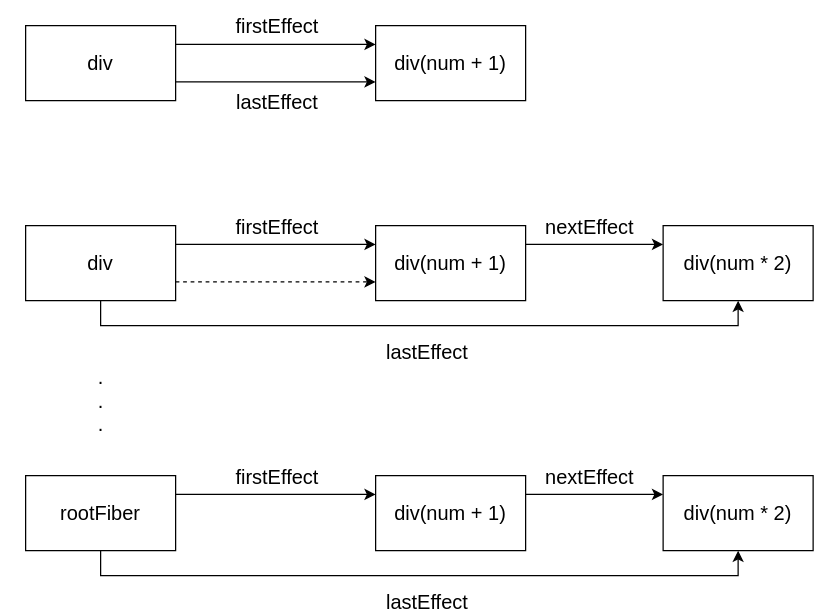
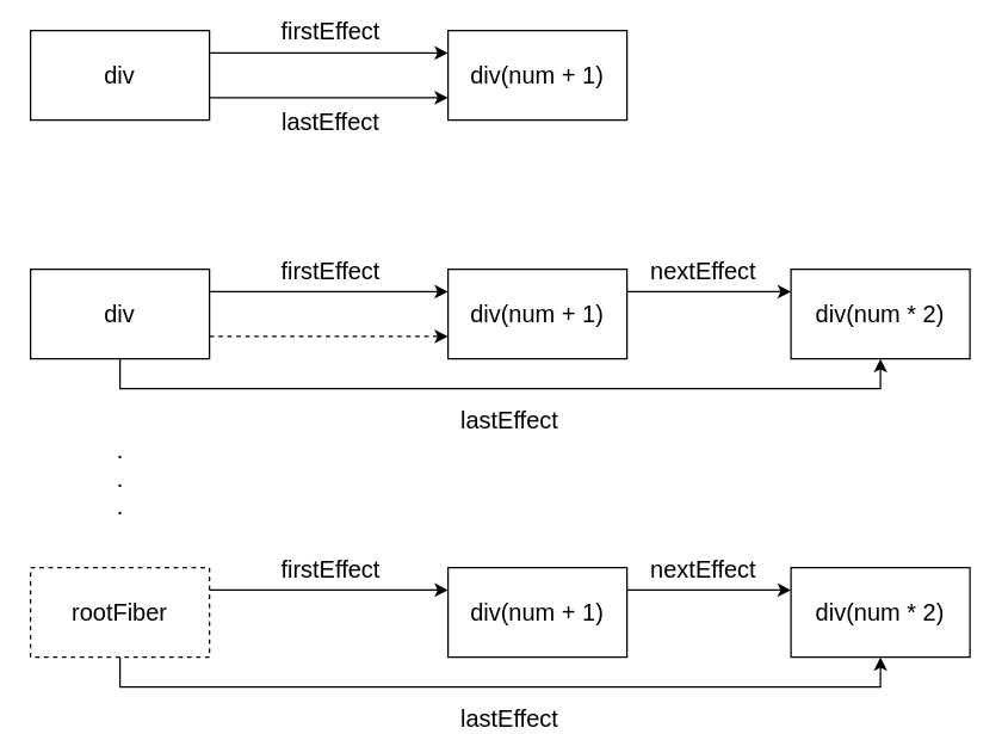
- <mxCell id="23" value="rootFiber" style="rounded=0;whiteSpace=wrap;html=1;fontSize=16;" vertex="1" parent="1"><mxGeometry x="20" y="380" width="120" height="60" as="geometry" /></mxCell>
+ <mxCell id="23" value="rootFiber" style="rounded=0;whiteSpace=wrap;html=1;fontSize=16;dashed=1;" vertex="1" parent="1"><mxGeometry x="20" y="380" width="120" height="60" as="geometry" /></mxCell>
